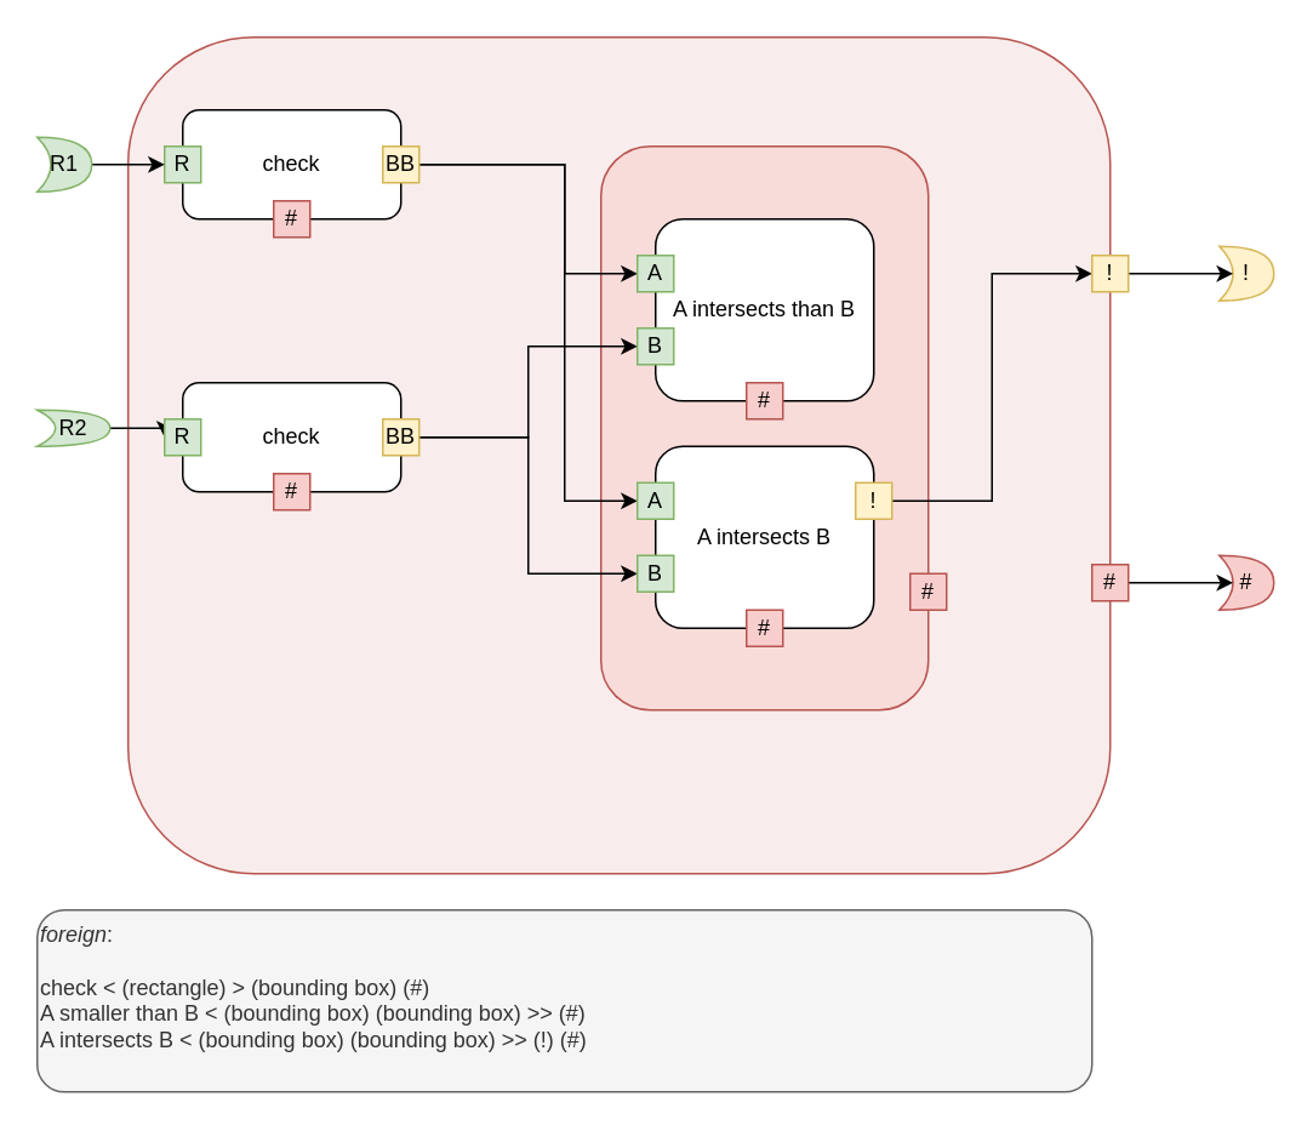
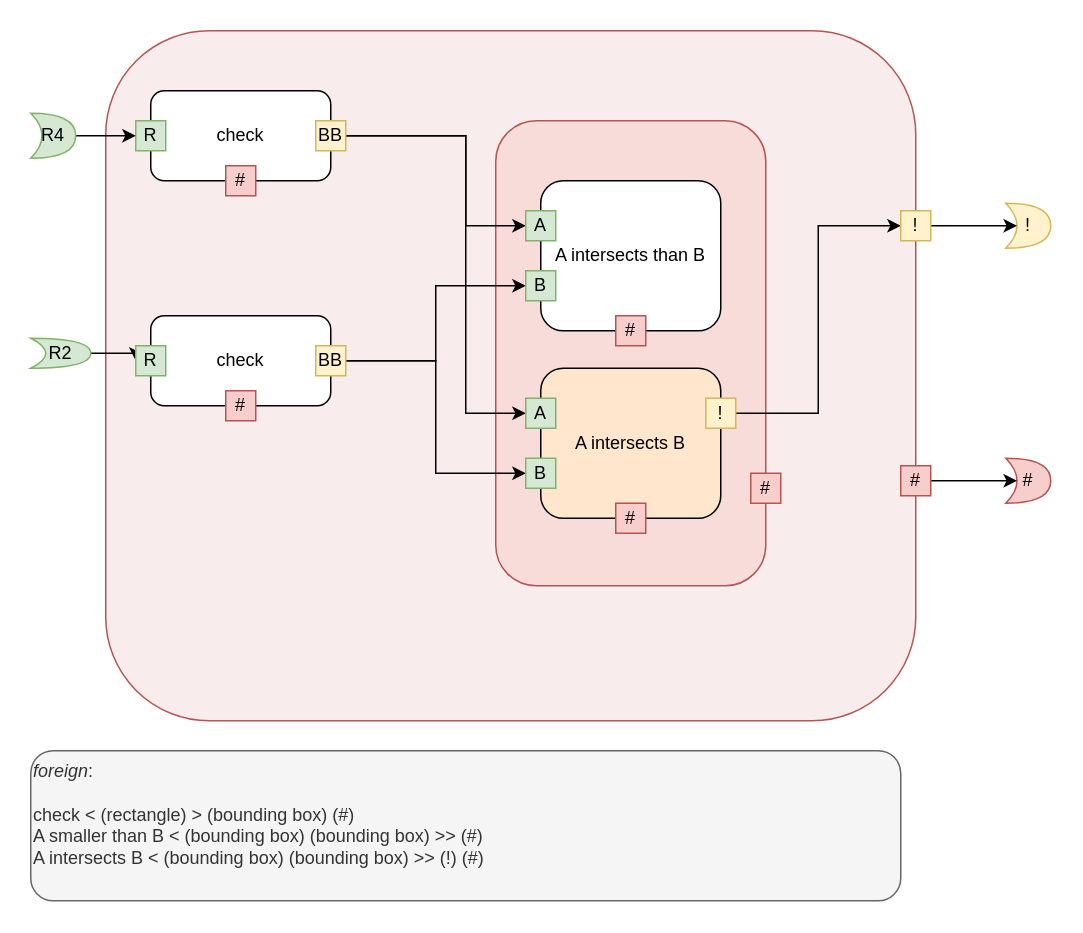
- <mxCell id="11" value="R1" style="shape=xor;whiteSpace=wrap;html=1;fillColor=#d5e8d4;strokeColor=#82b366;" vertex="1" parent="1"><mxGeometry x="20" y="75" width="30" height="30" as="geometry" /></mxCell>
+ <mxCell id="11" value="R4" style="shape=xor;whiteSpace=wrap;html=1;fillColor=#d5e8d4;strokeColor=#82b366;" vertex="1" parent="1"><mxGeometry x="20" y="75" width="30" height="30" as="geometry" /></mxCell>
- <mxCell id="26" value="A intersects B" style="rounded=1;whiteSpace=wrap;html=1;" vertex="1" parent="1"><mxGeometry x="360" y="245" width="120" height="100" as="geometry" /></mxCell>
+ <mxCell id="26" value="A intersects B" style="rounded=1;whiteSpace=wrap;html=1;fillColor=#ffe6cc;" vertex="1" parent="1"><mxGeometry x="360" y="245" width="120" height="100" as="geometry" /></mxCell>
